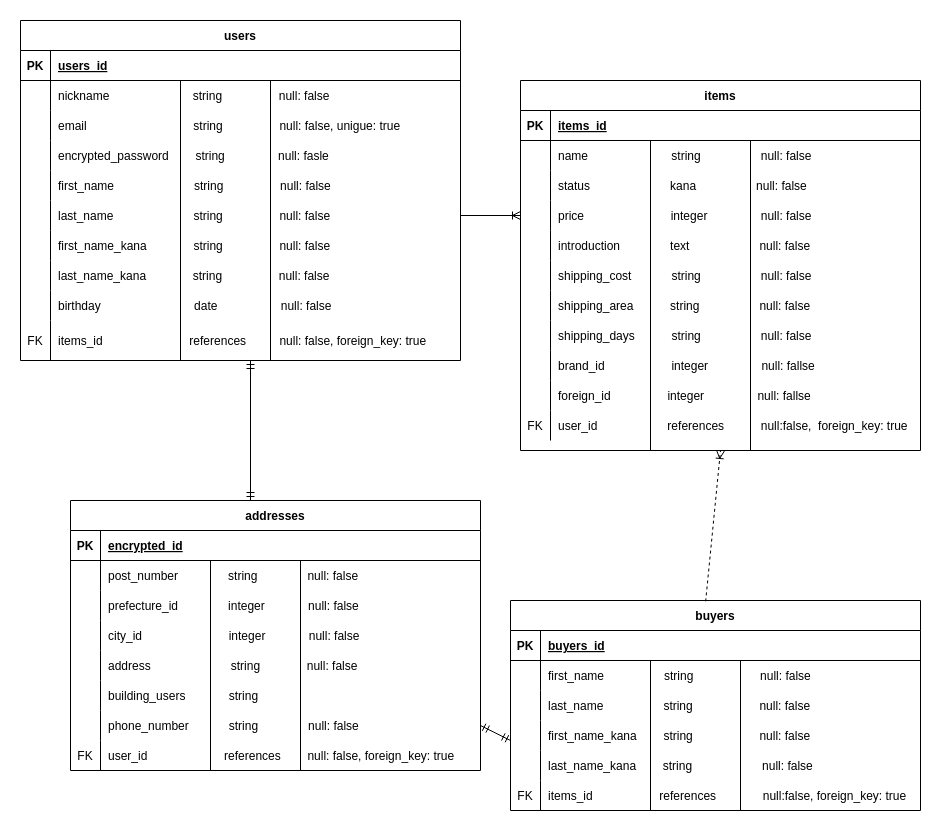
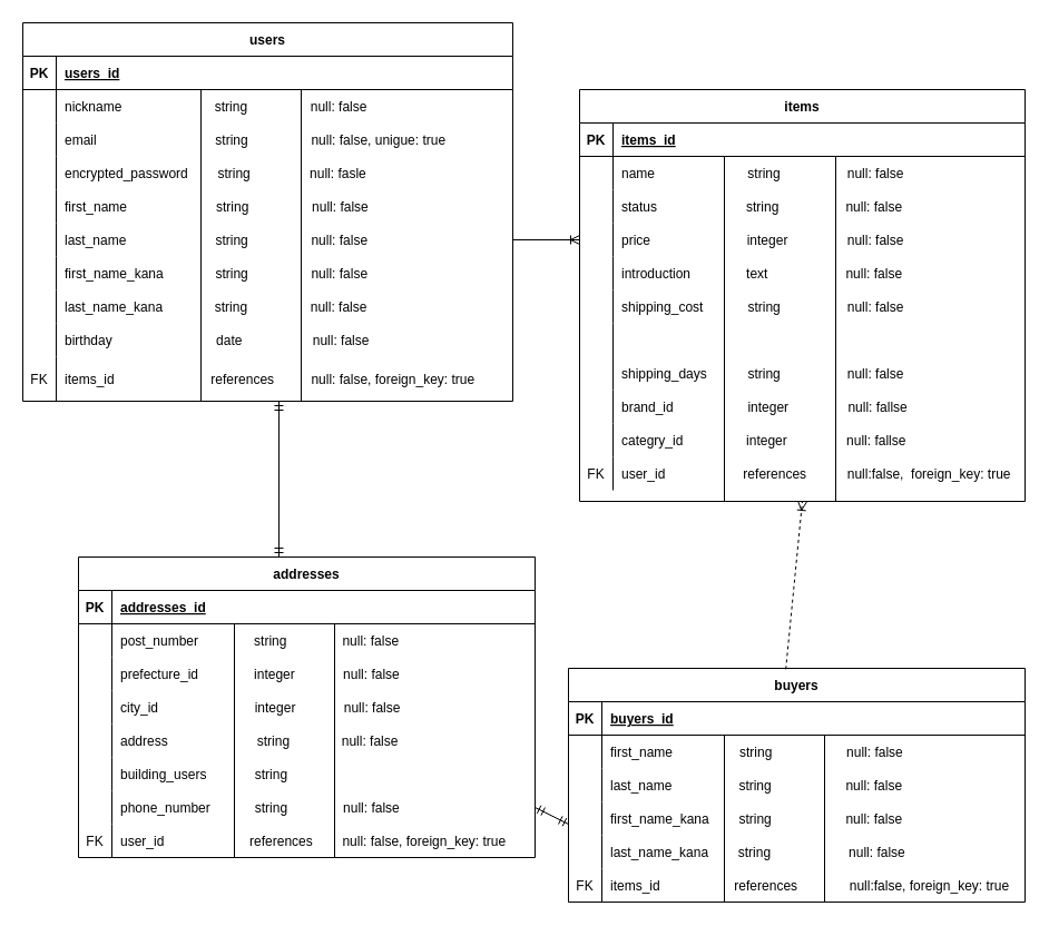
- <mxCell id="46" value="status                        kana                  null: false" style="shape=partialRectangle;connectable=0;fillColor=none;top=0;left=0;bottom=0;right=0;align=left;spacingLeft=6;overflow=hidden;" vertex="1" parent="44"><mxGeometry x="30" width="370" height="30" as="geometry" /></mxCell>
+ <mxCell id="46" value="status                        string                  null: false" style="shape=partialRectangle;connectable=0;fillColor=none;top=0;left=0;bottom=0;right=0;align=left;spacingLeft=6;overflow=hidden;" vertex="1" parent="44"><mxGeometry x="30" width="370" height="30" as="geometry" /></mxCell>
- <mxCell id="58" value="shipping_area           string                  null: false" style="shape=partialRectangle;connectable=0;fillColor=none;top=0;left=0;bottom=0;right=0;align=left;spacingLeft=6;overflow=hidden;" vertex="1" parent="56"><mxGeometry x="30" width="370" height="30" as="geometry" /></mxCell>
- <mxCell id="67" value="foreign_id                 integer                null: fallse" style="shape=partialRectangle;connectable=0;fillColor=none;top=0;left=0;bottom=0;right=0;align=left;spacingLeft=6;fontStyle=0;overflow=hidden;" vertex="1" parent="65"><mxGeometry x="30" width="370" height="30" as="geometry" /></mxCell>
+ <mxCell id="67" value="categry_id                 integer                null: fallse" style="shape=partialRectangle;connectable=0;fillColor=none;top=0;left=0;bottom=0;right=0;align=left;spacingLeft=6;fontStyle=0;overflow=hidden;" vertex="1" parent="65"><mxGeometry x="30" width="370" height="30" as="geometry" /></mxCell>
- <mxCell id="98" value="encrypted_id" style="shape=partialRectangle;connectable=0;fillColor=none;top=0;left=0;bottom=0;right=0;align=left;spacingLeft=6;fontStyle=5;overflow=hidden;" vertex="1" parent="96"><mxGeometry x="30" width="380" height="30" as="geometry" /></mxCell>
+ <mxCell id="98" value="addresses_id" style="shape=partialRectangle;connectable=0;fillColor=none;top=0;left=0;bottom=0;right=0;align=left;spacingLeft=6;fontStyle=5;overflow=hidden;" vertex="1" parent="96"><mxGeometry x="30" width="380" height="30" as="geometry" /></mxCell>
